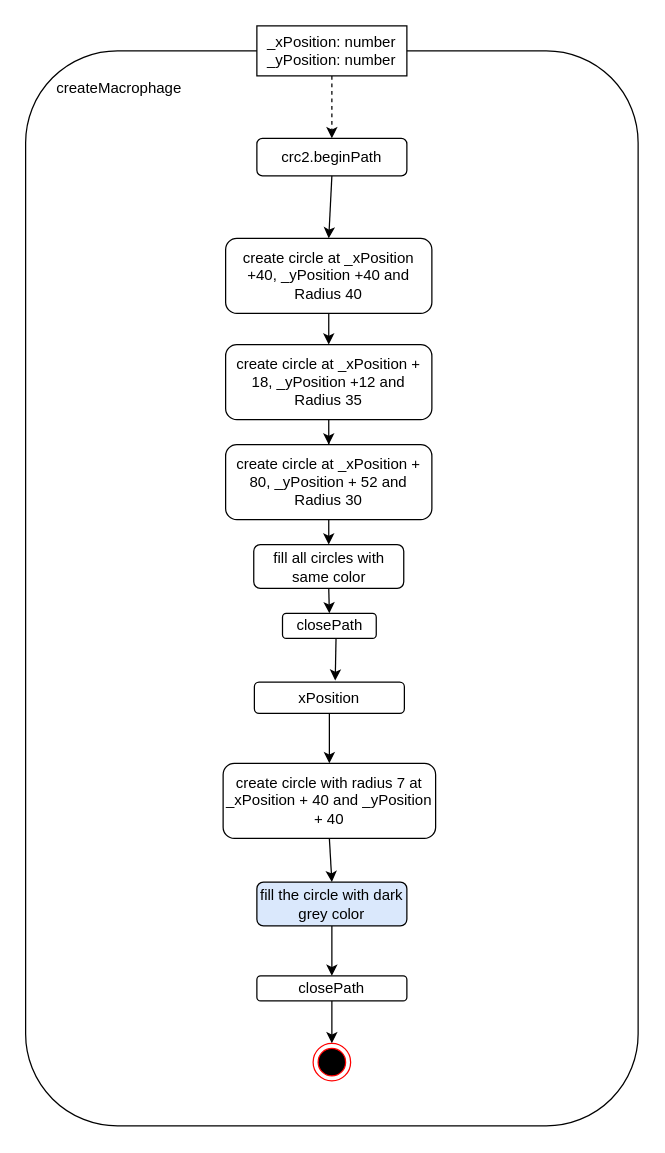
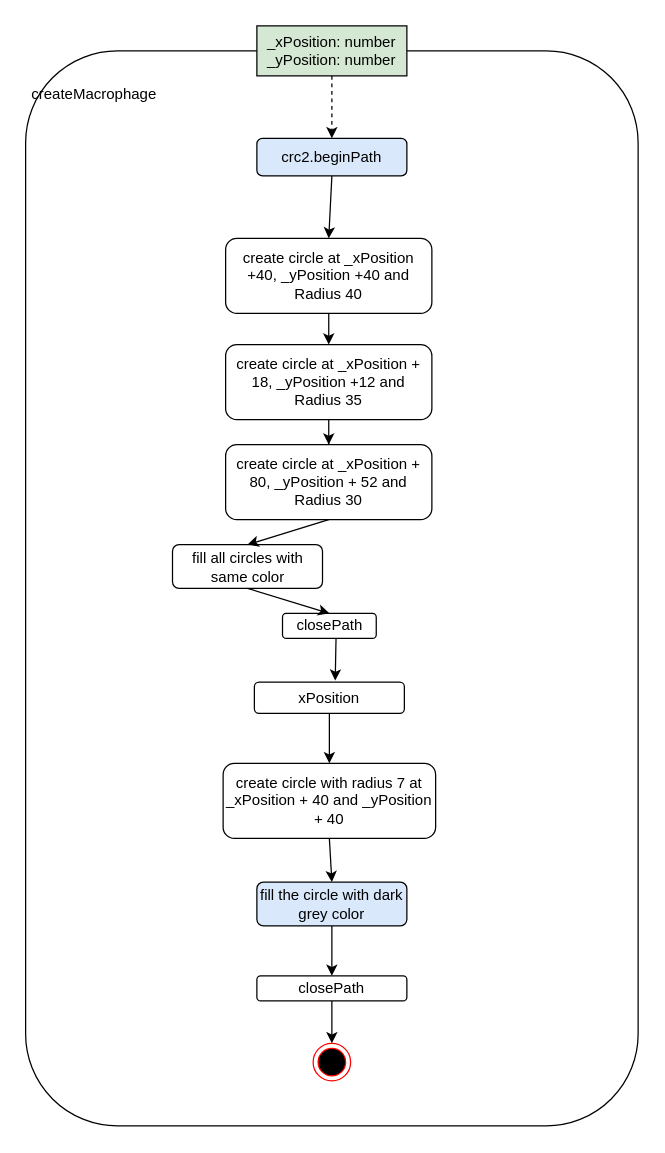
- <mxCell id="3" value="_xPosition: number&lt;br&gt;_yPosition: number" style="rounded=0;whiteSpace=wrap;html=1;" vertex="1" parent="1"><mxGeometry x="205" y="20" width="120" height="40" as="geometry" /></mxCell>
+ <mxCell id="3" value="_xPosition: number&lt;br&gt;_yPosition: number" style="rounded=0;whiteSpace=wrap;html=1;fillColor=#d5e8d4;" vertex="1" parent="1"><mxGeometry x="205" y="20" width="120" height="40" as="geometry" /></mxCell>
- <mxCell id="26" value="createMacrophage" style="text;html=1;strokeColor=none;fillColor=none;align=center;verticalAlign=middle;whiteSpace=wrap;rounded=0;" vertex="1" parent="1"><mxGeometry x="75" y="60" width="40" height="20" as="geometry" /></mxCell>
+ <mxCell id="26" value="createMacrophage" style="text;html=1;strokeColor=none;fillColor=none;align=center;verticalAlign=middle;whiteSpace=wrap;rounded=0;" vertex="1" parent="1"><mxGeometry x="55" y="65" width="40" height="20" as="geometry" /></mxCell>
- <mxCell id="4" value="crc2.beginPath" style="rounded=1;whiteSpace=wrap;html=1;" vertex="1" parent="1"><mxGeometry x="205" y="110" width="120" height="30" as="geometry" /></mxCell>
+ <mxCell id="4" value="crc2.beginPath" style="rounded=1;whiteSpace=wrap;html=1;fillColor=#dae8fc;" vertex="1" parent="1"><mxGeometry x="205" y="110" width="120" height="30" as="geometry" /></mxCell>
- <mxCell id="10" value="fill all circles with same color" style="rounded=1;whiteSpace=wrap;html=1;" vertex="1" parent="1"><mxGeometry x="202.5" y="435" width="120" height="35" as="geometry" /></mxCell>
+ <mxCell id="10" value="fill all circles with same color" style="rounded=1;whiteSpace=wrap;html=1;" vertex="1" parent="1"><mxGeometry x="137.5" y="435" width="120" height="35" as="geometry" /></mxCell>
